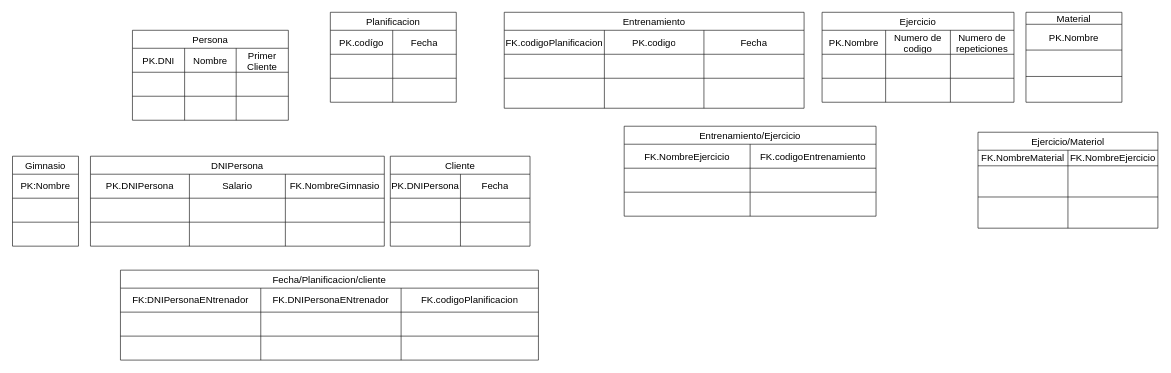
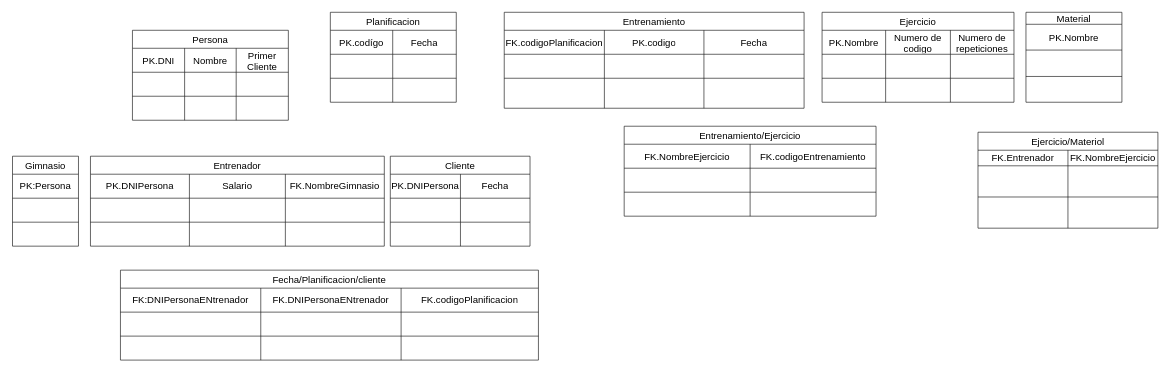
- <mxCell id="100" value="FK.NombreMaterial" style="shape=partialRectangle;html=1;whiteSpace=wrap;connectable=0;strokeColor=inherit;overflow=hidden;fillColor=none;top=0;left=0;bottom=0;right=0;pointerEvents=1;fontSize=16;" parent="99" vertex="1"><mxGeometry width="150" height="26" as="geometry"><mxRectangle width="150" height="26" as="alternateBounds" /></mxGeometry></mxCell>
+ <mxCell id="100" value="FK.Entrenador" style="shape=partialRectangle;html=1;whiteSpace=wrap;connectable=0;strokeColor=inherit;overflow=hidden;fillColor=none;top=0;left=0;bottom=0;right=0;pointerEvents=1;fontSize=16;" parent="99" vertex="1"><mxGeometry width="150" height="26" as="geometry"><mxRectangle width="150" height="26" as="alternateBounds" /></mxGeometry></mxCell>
- <mxCell id="9" value="DNIPersona" style="shape=table;startSize=30;container=1;collapsible=0;childLayout=tableLayout;strokeColor=default;fontSize=16;" parent="1" vertex="1"><mxGeometry x="150" y="260" width="490" height="150" as="geometry" /></mxCell>
+ <mxCell id="9" value="Entrenador" style="shape=table;startSize=30;container=1;collapsible=0;childLayout=tableLayout;strokeColor=default;fontSize=16;" parent="1" vertex="1"><mxGeometry x="150" y="260" width="490" height="150" as="geometry" /></mxCell>
- <mxCell id="4" value="PK:Nombre" style="shape=partialRectangle;html=1;whiteSpace=wrap;connectable=0;strokeColor=inherit;overflow=hidden;fillColor=none;top=0;left=0;bottom=0;right=0;pointerEvents=1;fontSize=16;" parent="3" vertex="1"><mxGeometry width="110" height="40" as="geometry"><mxRectangle width="110" height="40" as="alternateBounds" /></mxGeometry></mxCell>
+ <mxCell id="4" value="PK:Persona" style="shape=partialRectangle;html=1;whiteSpace=wrap;connectable=0;strokeColor=inherit;overflow=hidden;fillColor=none;top=0;left=0;bottom=0;right=0;pointerEvents=1;fontSize=16;" parent="3" vertex="1"><mxGeometry width="110" height="40" as="geometry"><mxRectangle width="110" height="40" as="alternateBounds" /></mxGeometry></mxCell>
